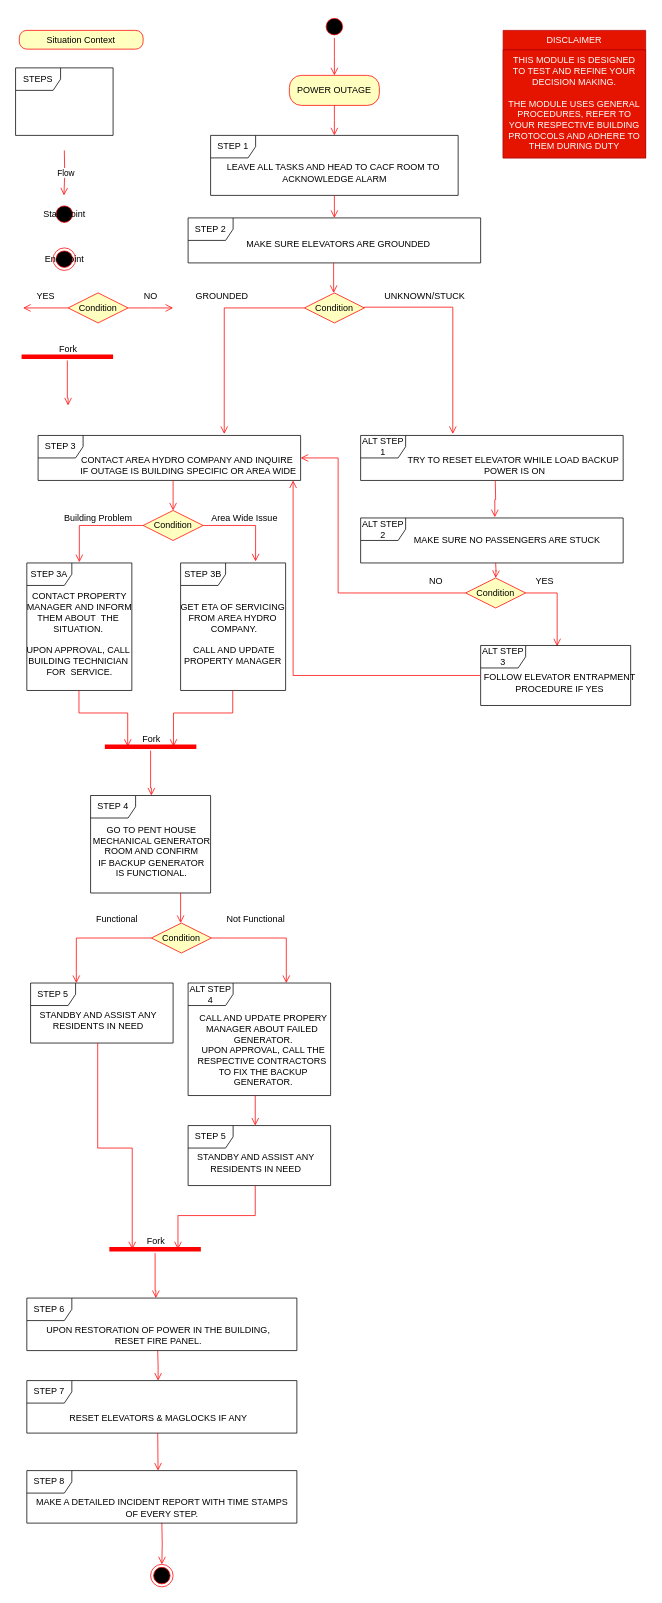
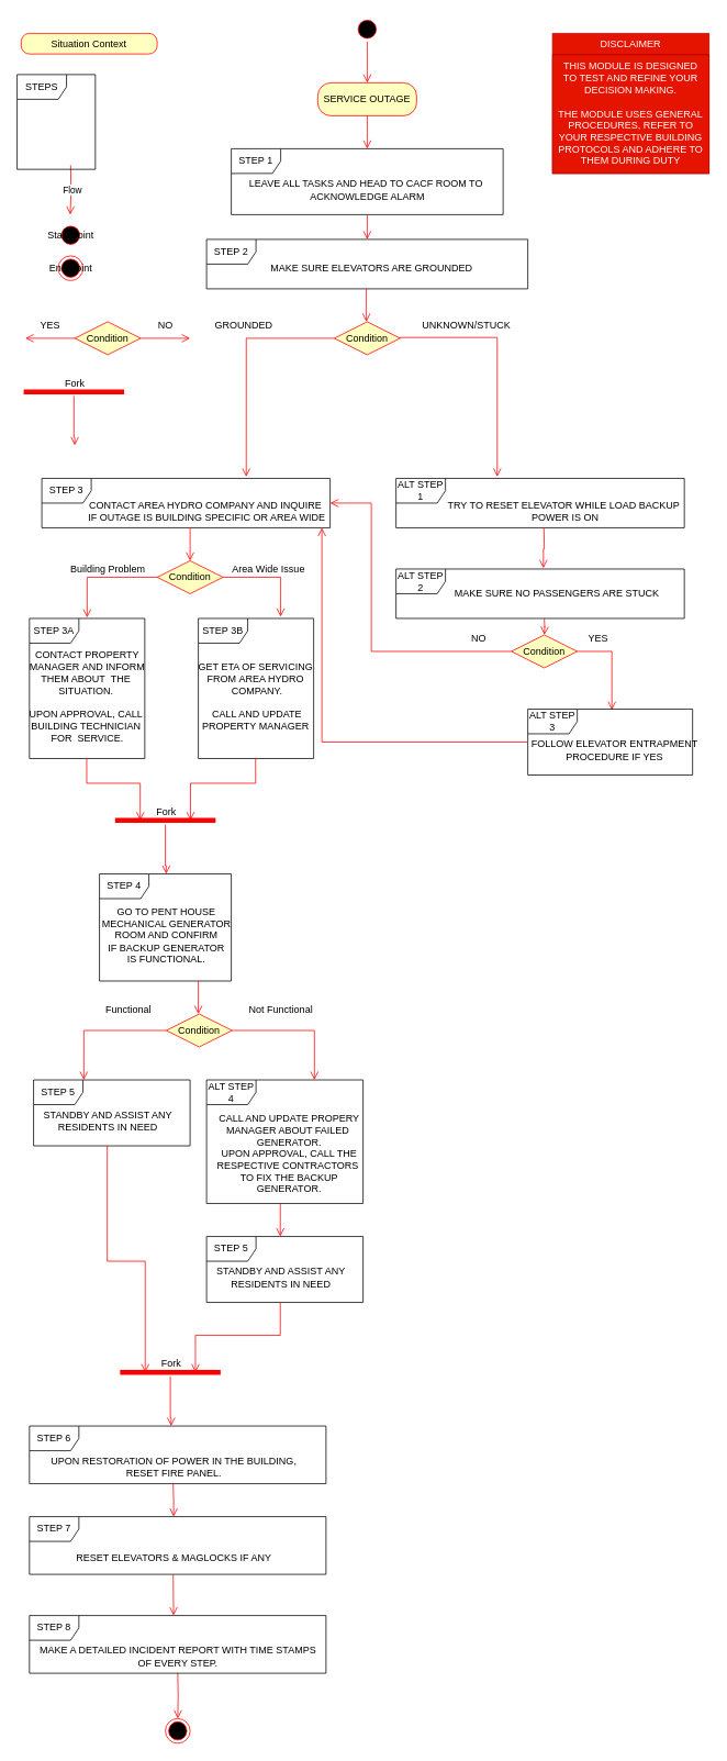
- <mxCell id="4" value="POWER OUTAGE" style="rounded=1;whiteSpace=wrap;html=1;arcSize=40;fontColor=#000000;fillColor=#ffffc0;strokeColor=#ff0000;" parent="1" vertex="1"><mxGeometry x="385" y="100" width="120" height="40" as="geometry" /></mxCell>
+ <mxCell id="4" value="SERVICE OUTAGE" style="rounded=1;whiteSpace=wrap;html=1;arcSize=40;fontColor=#000000;fillColor=#ffffc0;strokeColor=#ff0000;" parent="1" vertex="1"><mxGeometry x="385" y="100" width="120" height="40" as="geometry" /></mxCell>
- <mxCell id="11" value="STEPS" style="shape=umlFrame;whiteSpace=wrap;html=1;pointerEvents=0;" parent="1" vertex="1"><mxGeometry y="90" width="130" height="90" as="geometry" x="20" /></mxCell>
+ <mxCell id="11" value="STEPS" style="shape=umlFrame;whiteSpace=wrap;html=1;pointerEvents=0;" parent="1" vertex="1"><mxGeometry x="20" y="90" width="95" height="115" as="geometry" /></mxCell>
- <mxCell id="10" value="End Point" style="ellipse;html=1;shape=endState;fillColor=#000000;strokeColor=#ff0000;" parent="1" vertex="1"><mxGeometry x="70" y="330" width="30" height="30" as="geometry" /></mxCell>
+ <mxCell id="10" value="End Point" style="ellipse;html=1;shape=endState;fillColor=#000000;strokeColor=#ff0000;" parent="1" vertex="1"><mxGeometry x="70" y="310" width="30" height="30" as="geometry" /></mxCell>
